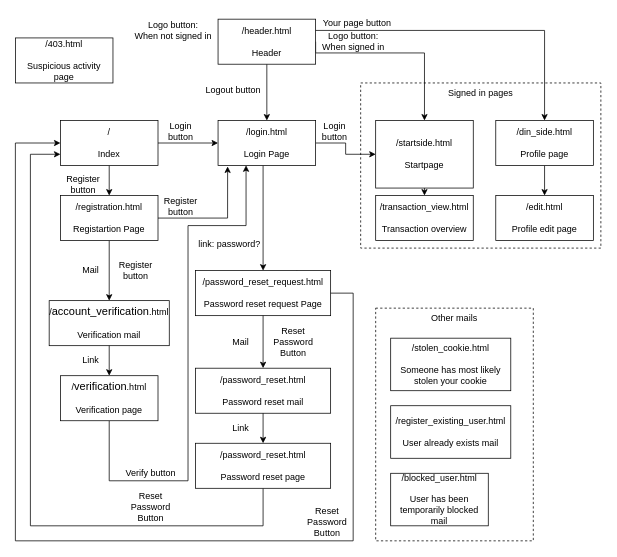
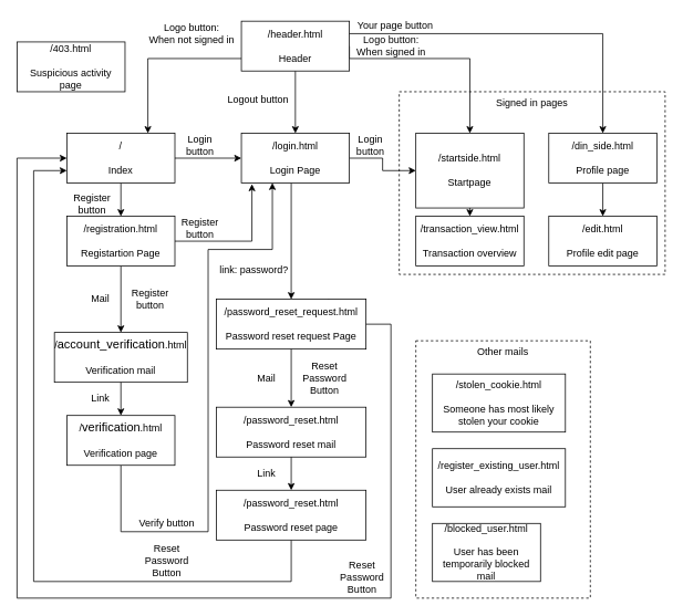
+ <mxCell id="7" style="edgeStyle=orthogonalEdgeStyle;rounded=0;orthogonalLoop=1;jettySize=auto;html=1;exitX=0;exitY=0.75;exitDx=0;exitDy=0;entryX=0.75;entryY=0;entryDx=0;entryDy=0;startArrow=none;startFill=0;endArrow=classic;endFill=1;fontColor=#000000;" edge="1" parent="1" source="8" target="4"><mxGeometry relative="1" as="geometry" /></mxCell>
